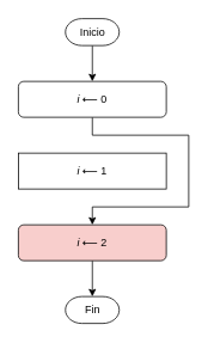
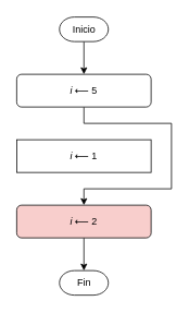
- <mxCell id="3" value="&lt;span class=&quot;math inline&quot;&gt;&lt;span class=&quot;katex&quot;&gt;&lt;span aria-hidden=&quot;true&quot; class=&quot;katex-html&quot;&gt;&lt;span class=&quot;base&quot;&gt;&lt;span class=&quot;mord mathnormal&quot;&gt;&lt;i&gt;i&lt;/i&gt;&lt;/span&gt;&lt;span style=&quot;margin-right: 0.278em;&quot; class=&quot;mspace&quot;&gt;&lt;/span&gt;&lt;span class=&quot;mrel&quot;&gt;⟵&lt;/span&gt;&lt;span style=&quot;margin-right: 0.278em;&quot; class=&quot;mspace&quot;&gt;&lt;/span&gt;&lt;/span&gt;&lt;span class=&quot;base&quot;&gt;&lt;span style=&quot;height: 0.644em;&quot; class=&quot;strut&quot;&gt;&lt;/span&gt;&lt;span class=&quot;mord&quot;&gt;0&lt;/span&gt;&lt;/span&gt;&lt;/span&gt;&lt;/span&gt;&lt;/span&gt;" style="rounded=1;whiteSpace=wrap;html=1;" parent="1" vertex="1"><mxGeometry x="20" y="90" width="165" height="40" as="geometry" /></mxCell>
+ <mxCell id="3" value="&lt;span class=&quot;math inline&quot;&gt;&lt;span class=&quot;katex&quot;&gt;&lt;span aria-hidden=&quot;true&quot; class=&quot;katex-html&quot;&gt;&lt;span class=&quot;base&quot;&gt;&lt;span class=&quot;mord mathnormal&quot;&gt;&lt;i&gt;i&lt;/i&gt;&lt;/span&gt;&lt;span style=&quot;margin-right: 0.278em;&quot; class=&quot;mspace&quot;&gt;&lt;/span&gt;&lt;span class=&quot;mrel&quot;&gt;⟵&lt;/span&gt;&lt;span style=&quot;margin-right: 0.278em;&quot; class=&quot;mspace&quot;&gt;&lt;/span&gt;&lt;/span&gt;&lt;span class=&quot;base&quot;&gt;&lt;span style=&quot;height: 0.644em;&quot; class=&quot;strut&quot;&gt;&lt;/span&gt;&lt;span class=&quot;mord&quot;&gt;5&lt;/span&gt;&lt;/span&gt;&lt;/span&gt;&lt;/span&gt;&lt;/span&gt;" style="rounded=1;whiteSpace=wrap;html=1;" parent="1" vertex="1"><mxGeometry x="20" y="90" width="165" height="40" as="geometry" /></mxCell>
